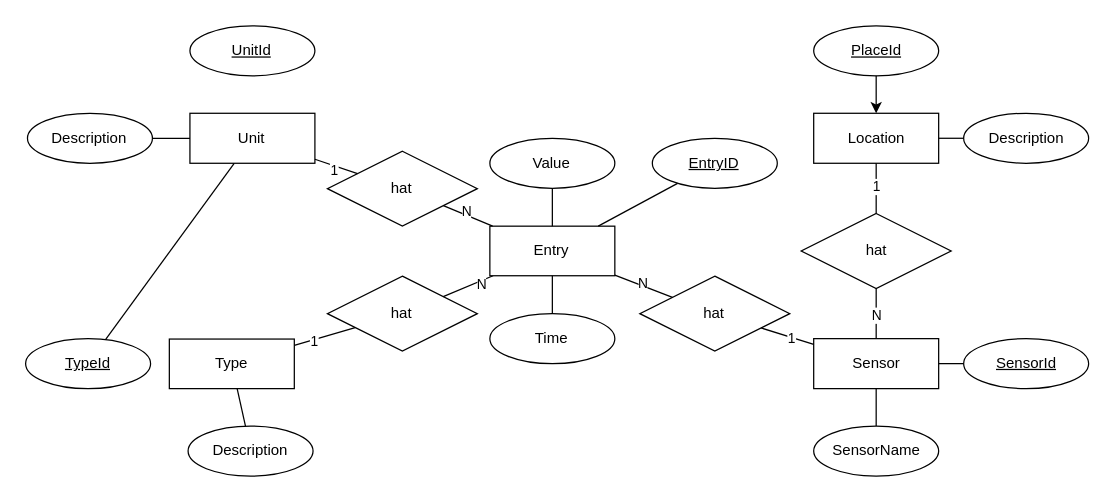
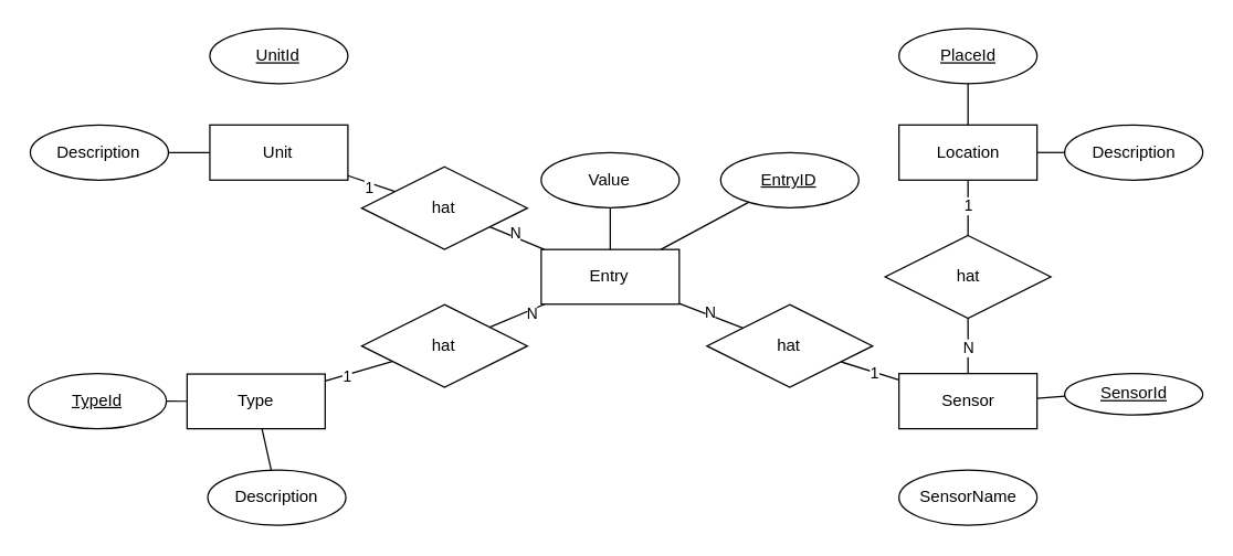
- <mxCell id="9" value="" style="endArrow=classic;html=1;rounded=0;" parent="1" source="8" target="6" edge="1"><mxGeometry relative="1" as="geometry"><mxPoint x="880.6" y="210" as="sourcePoint" /><mxPoint x="1040.6" y="210" as="targetPoint" /></mxGeometry></mxCell>
+ <mxCell id="9" value="" style="endArrow=none;html=1;rounded=0;" parent="1" source="8" target="6" edge="1"><mxGeometry relative="1" as="geometry"><mxPoint x="880.6" y="210" as="sourcePoint" /><mxPoint x="1040.6" y="210" as="targetPoint" /></mxGeometry></mxCell>
- <mxCell id="14" value="" style="endArrow=none;html=1;rounded=0;" parent="1" source="13" target="2" edge="1"><mxGeometry relative="1" as="geometry"><mxPoint x="370" y="390.33" as="sourcePoint" /><mxPoint x="530" y="390.33" as="targetPoint" /></mxGeometry></mxCell>
+ <mxCell id="14" value="" style="endArrow=none;html=1;rounded=0;" parent="1" source="13" target="11" edge="1"><mxGeometry relative="1" as="geometry"><mxPoint x="370" y="390.33" as="sourcePoint" /><mxPoint x="530" y="390.33" as="targetPoint" /></mxGeometry></mxCell>
- <mxCell id="41" value="" style="endArrow=none;html=1;rounded=0;" edge="1" parent="1" source="33" target="32"><mxGeometry relative="1" as="geometry"><mxPoint x="494.48" y="200.33" as="sourcePoint" /><mxPoint x="498.48" y="160.33" as="targetPoint" /></mxGeometry></mxCell>
- <mxCell id="32" value="Time" style="ellipse;whiteSpace=wrap;html=1;align=center;" parent="1" vertex="1"><mxGeometry x="391.48" y="250.33" width="100" height="40" as="geometry" /></mxCell>
- <mxCell id="18" value="SensorId" style="ellipse;whiteSpace=wrap;html=1;align=center;fontStyle=4;" parent="1" vertex="1"><mxGeometry x="770.6" y="270.33" width="100" height="40" as="geometry" /></mxCell>
+ <mxCell id="18" value="SensorId" style="ellipse;whiteSpace=wrap;html=1;align=center;fontStyle=4;" parent="1" vertex="1"><mxGeometry x="770.6" y="270.33" width="100" height="30" as="geometry" /></mxCell>
- <mxCell id="20" value="" style="endArrow=none;html=1;rounded=0;" parent="1" source="17" target="16" edge="1"><mxGeometry relative="1" as="geometry"><mxPoint x="710.6" y="240" as="sourcePoint" /><mxPoint x="710.6" y="270" as="targetPoint" /></mxGeometry></mxCell>
